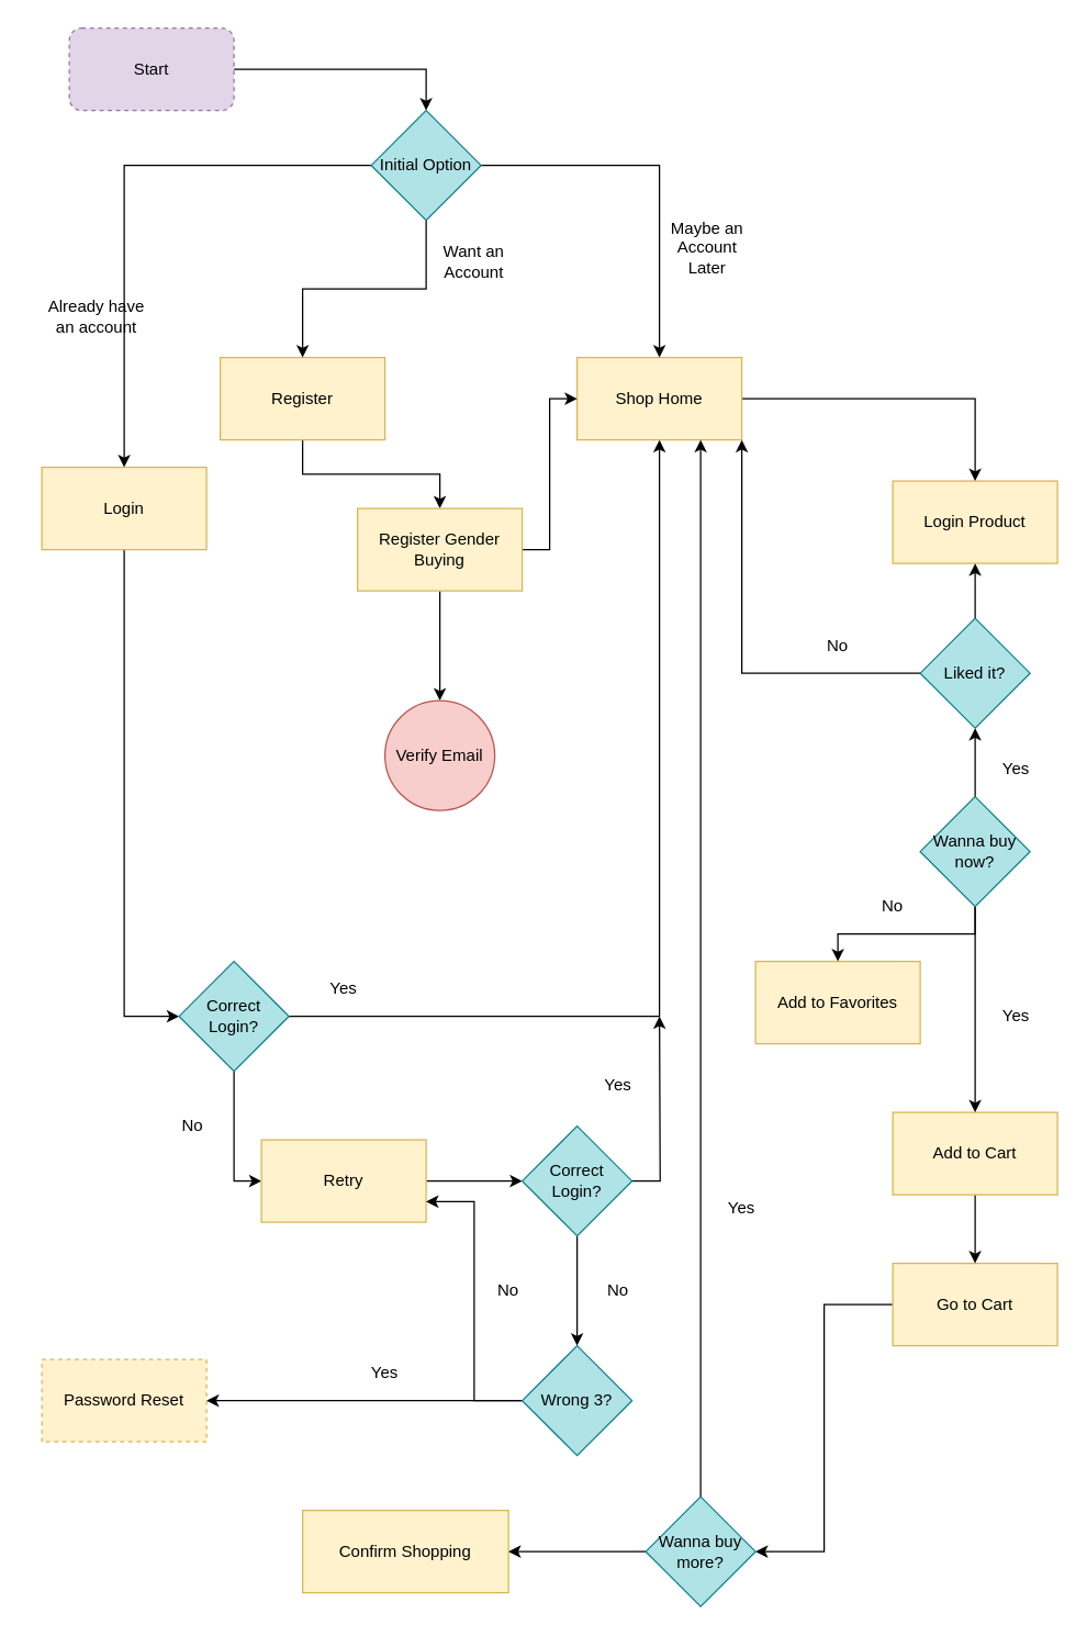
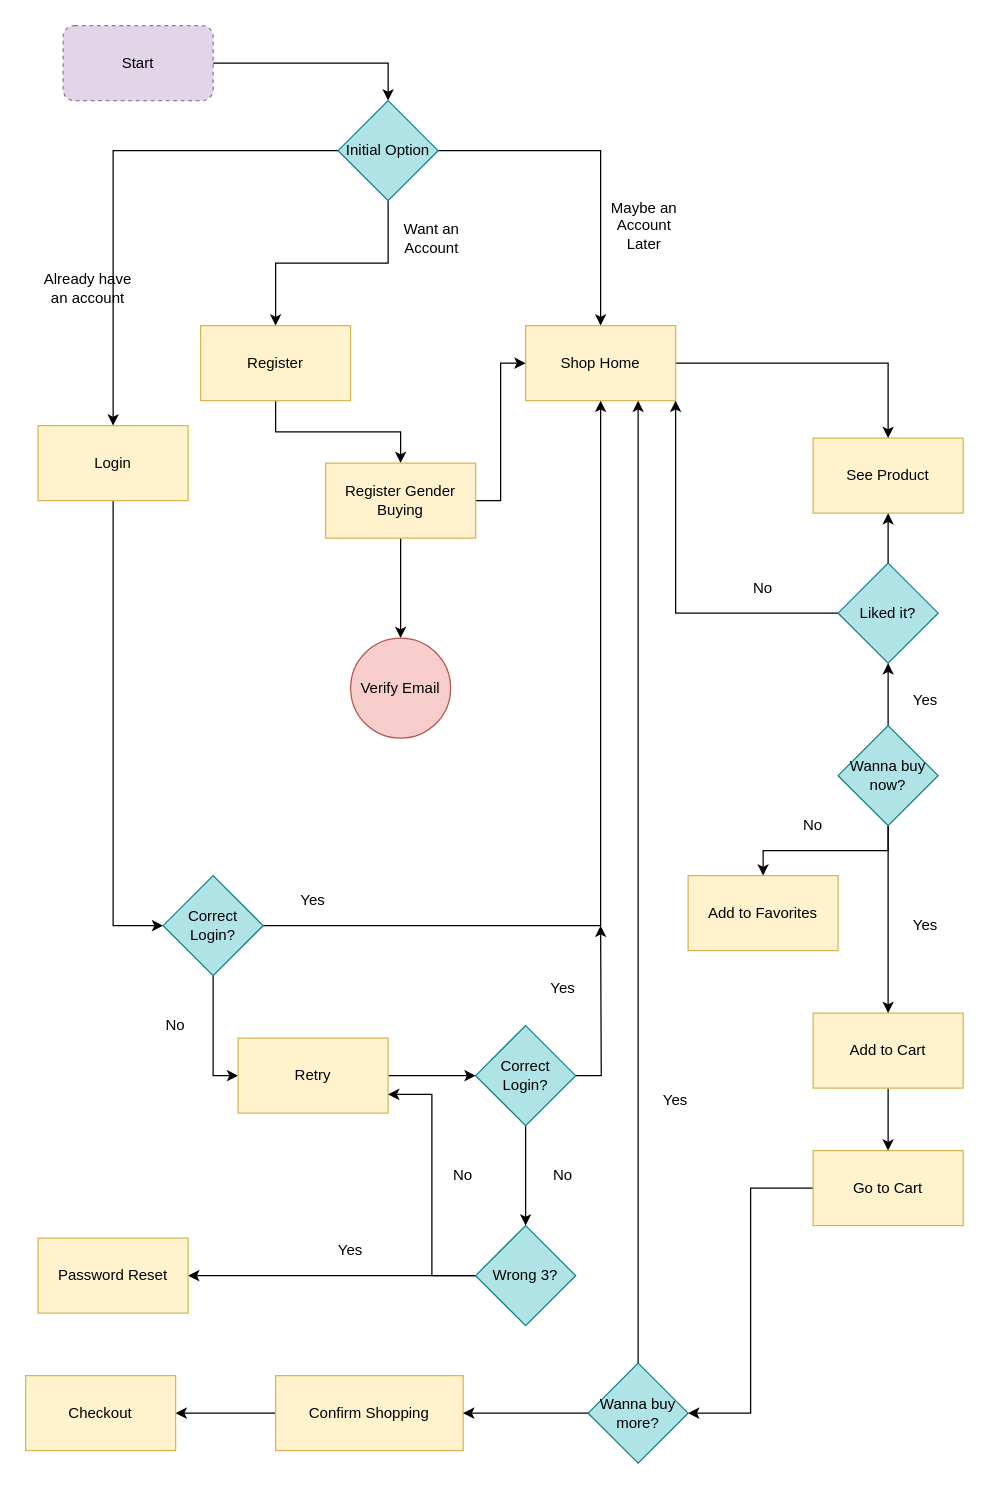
- <mxCell id="13" value="Login Product" style="rounded=0;whiteSpace=wrap;html=1;fillColor=#fff2cc;strokeColor=#d6b656;" vertex="1" parent="1"><mxGeometry x="650" y="350" width="120" height="60" as="geometry" /></mxCell>
+ <mxCell id="13" value="See Product" style="rounded=0;whiteSpace=wrap;html=1;fillColor=#fff2cc;strokeColor=#d6b656;" vertex="1" parent="1"><mxGeometry x="650" y="350" width="120" height="60" as="geometry" /></mxCell>
- <mxCell id="26" value="Password Reset" style="rounded=0;whiteSpace=wrap;html=1;fillColor=#fff2cc;strokeColor=#d6b656;dashed=1;" vertex="1" parent="1"><mxGeometry x="30" y="990" width="120" height="60" as="geometry" /></mxCell>
+ <mxCell id="26" value="Password Reset" style="rounded=0;whiteSpace=wrap;html=1;fillColor=#fff2cc;strokeColor=#d6b656;" vertex="1" parent="1"><mxGeometry x="30" y="990" width="120" height="60" as="geometry" /></mxCell>
+ <mxCell id="12" value="Checkout" style="rounded=0;whiteSpace=wrap;html=1;fillColor=#fff2cc;strokeColor=#d6b656;" vertex="1" parent="1"><mxGeometry x="20" y="1100" width="120" height="60" as="geometry" /></mxCell>
+ <mxCell id="10" style="edgeStyle=orthogonalEdgeStyle;rounded=0;orthogonalLoop=1;jettySize=auto;html=1;entryX=1;entryY=0.5;entryDx=0;entryDy=0;" edge="1" parent="1" source="11" target="12"><mxGeometry relative="1" as="geometry" /></mxCell>
